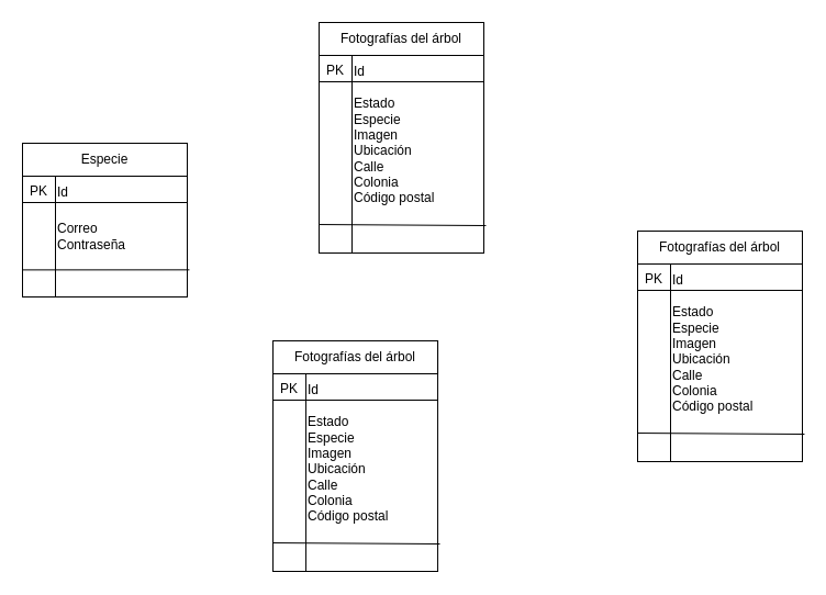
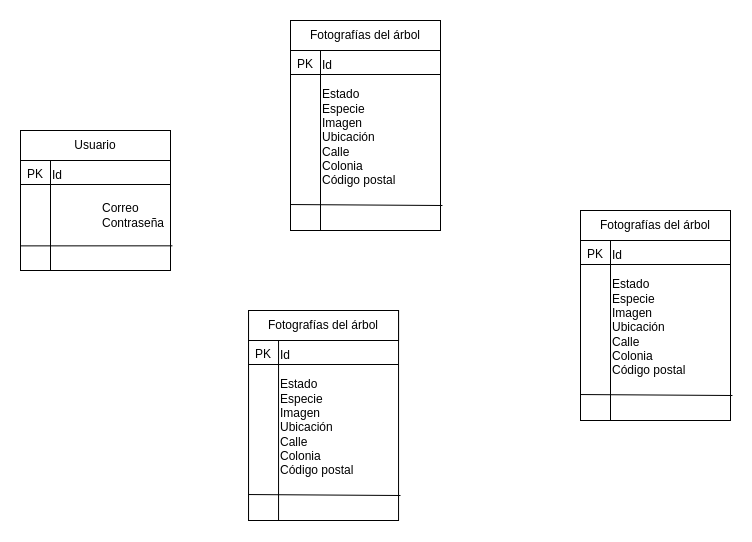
- <mxCell id="13" value="Especie" style="text;html=1;strokeColor=none;fillColor=none;align=center;verticalAlign=middle;whiteSpace=wrap;rounded=0;" vertex="1" parent="1"><mxGeometry x="30" y="137" width="130" height="15" as="geometry" /></mxCell>
+ <mxCell id="13" value="Usuario" style="text;html=1;strokeColor=none;fillColor=none;align=center;verticalAlign=middle;whiteSpace=wrap;rounded=0;" vertex="1" parent="1"><mxGeometry x="30" y="137" width="130" height="15" as="geometry" /></mxCell>
- <mxCell id="15" value="Correo&lt;br&gt;Contraseña" style="text;html=1;strokeColor=none;fillColor=none;align=left;verticalAlign=middle;whiteSpace=wrap;rounded=0;" vertex="1" parent="1"><mxGeometry x="50" y="200" width="60" height="30" as="geometry" /></mxCell>
+ <mxCell id="15" value="Correo&lt;br&gt;Contraseña" style="text;html=1;strokeColor=none;fillColor=none;align=left;verticalAlign=middle;whiteSpace=wrap;rounded=0;" vertex="1" parent="1"><mxGeometry x="100" y="200" width="60" height="30" as="geometry" /></mxCell>
